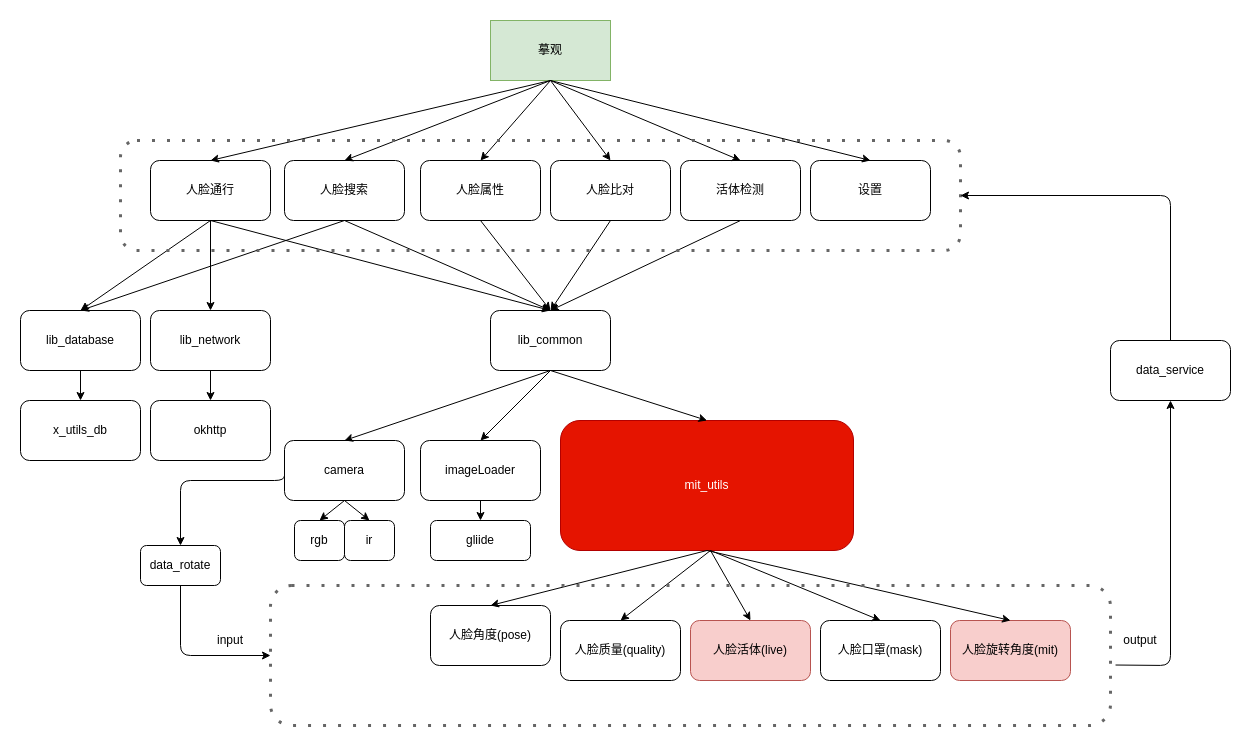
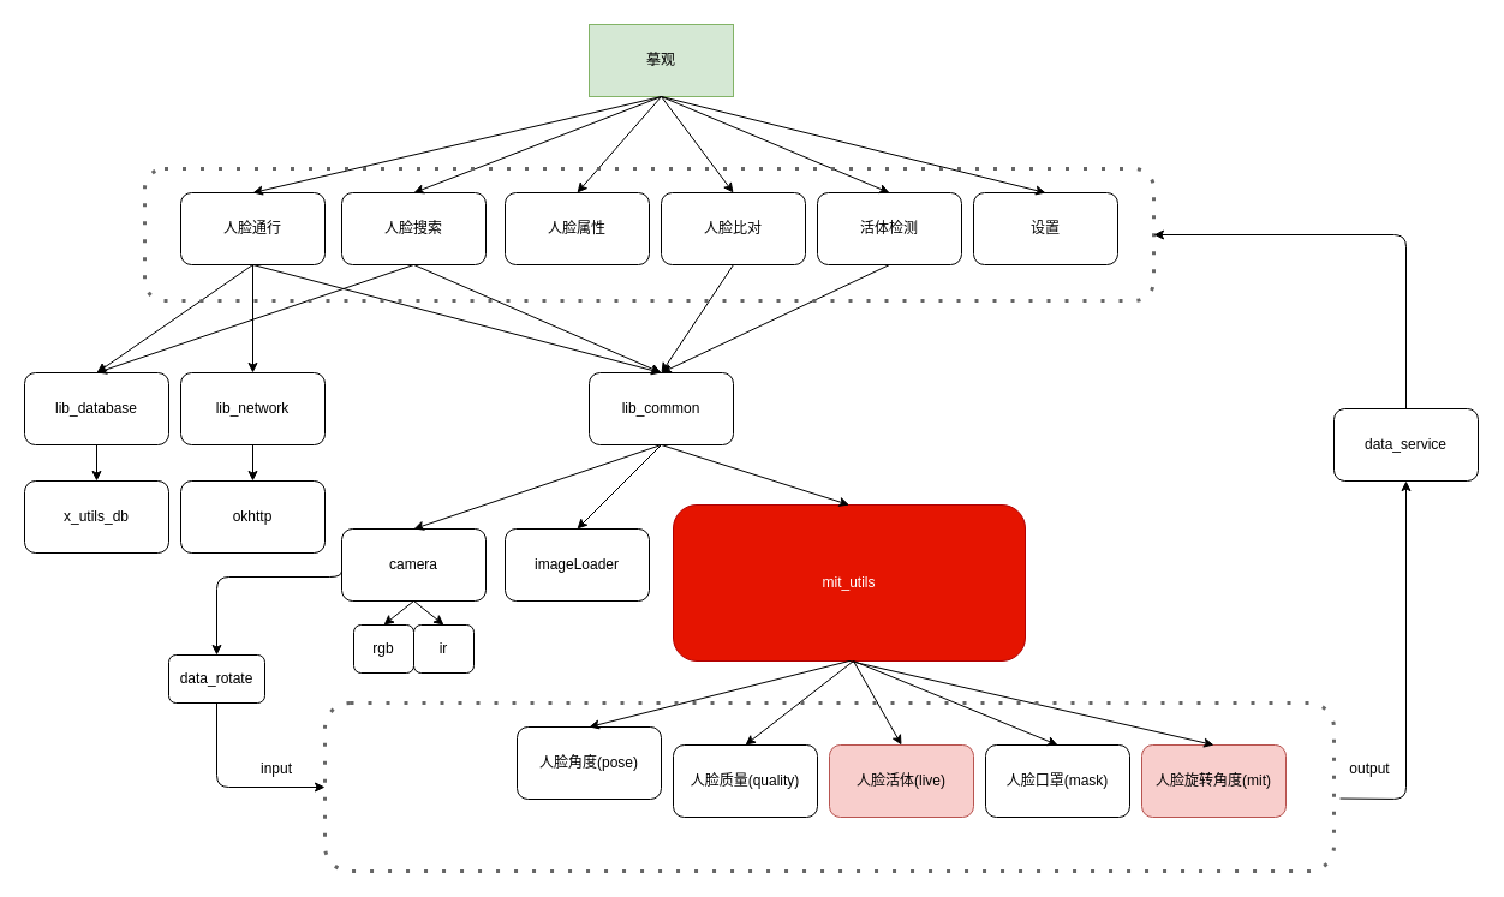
- <mxCell id="13" value="" style="endArrow=classic;html=1;exitX=0.5;exitY=1;exitDx=0;exitDy=0;entryX=0.5;entryY=0;entryDx=0;entryDy=0;" edge="1" parent="1" source="6" target="7"><mxGeometry width="50" height="50" relative="1" as="geometry"><mxPoint x="560" y="290" as="sourcePoint" /><mxPoint x="550" y="260" as="targetPoint" /></mxGeometry></mxCell>
- <mxCell id="51" value="" style="endArrow=classic;html=1;exitX=0.5;exitY=1;exitDx=0;exitDy=0;entryX=0.5;entryY=0;entryDx=0;entryDy=0;" edge="1" parent="1" source="26" target="50"><mxGeometry width="50" height="50" relative="1" as="geometry"><mxPoint x="600" y="390" as="sourcePoint" /><mxPoint x="650" y="340" as="targetPoint" /></mxGeometry></mxCell>
- <mxCell id="50" value="gliide" style="rounded=1;whiteSpace=wrap;html=1;" vertex="1" parent="1"><mxGeometry x="430" y="520" width="100" height="40" as="geometry" /></mxCell>
